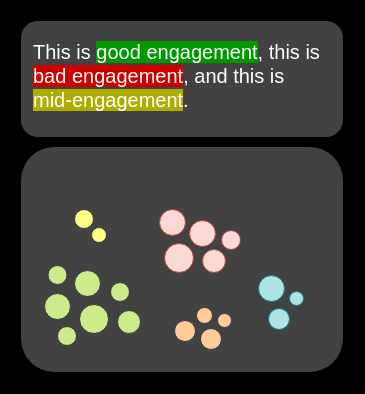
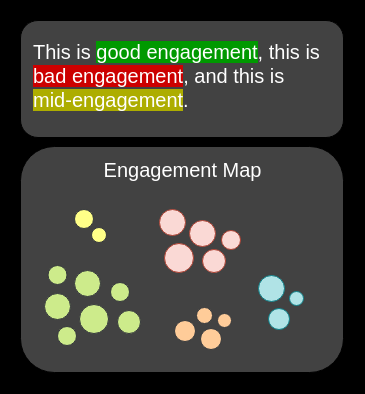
+ <mxCell id="26" value="Engagement Map" style="text;html=1;align=center;verticalAlign=middle;resizable=0;points=[];autosize=1;strokeColor=none;fillColor=none;fontSize=20;fontColor=#FFFFFF;" vertex="1" parent="1"><mxGeometry x="97.5" y="155" width="168" height="28" as="geometry" /></mxCell>
